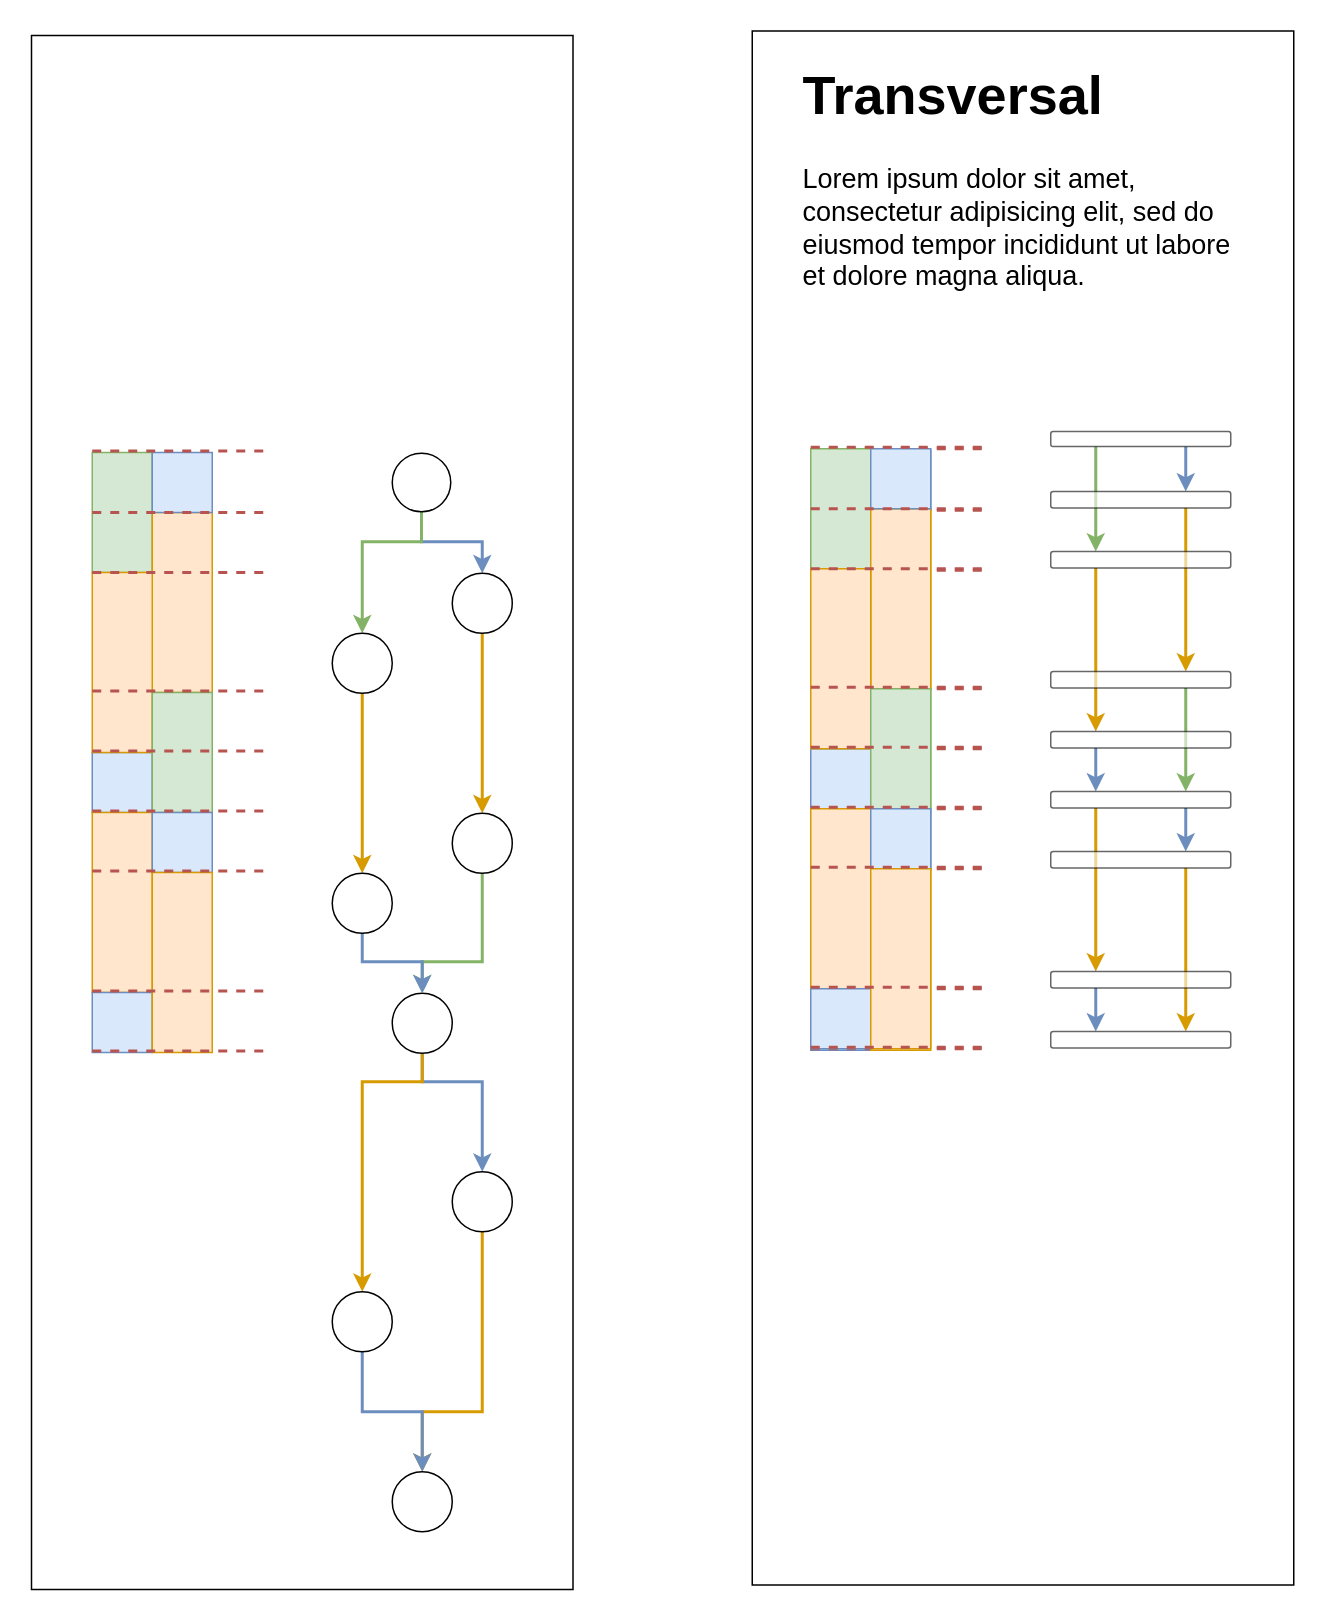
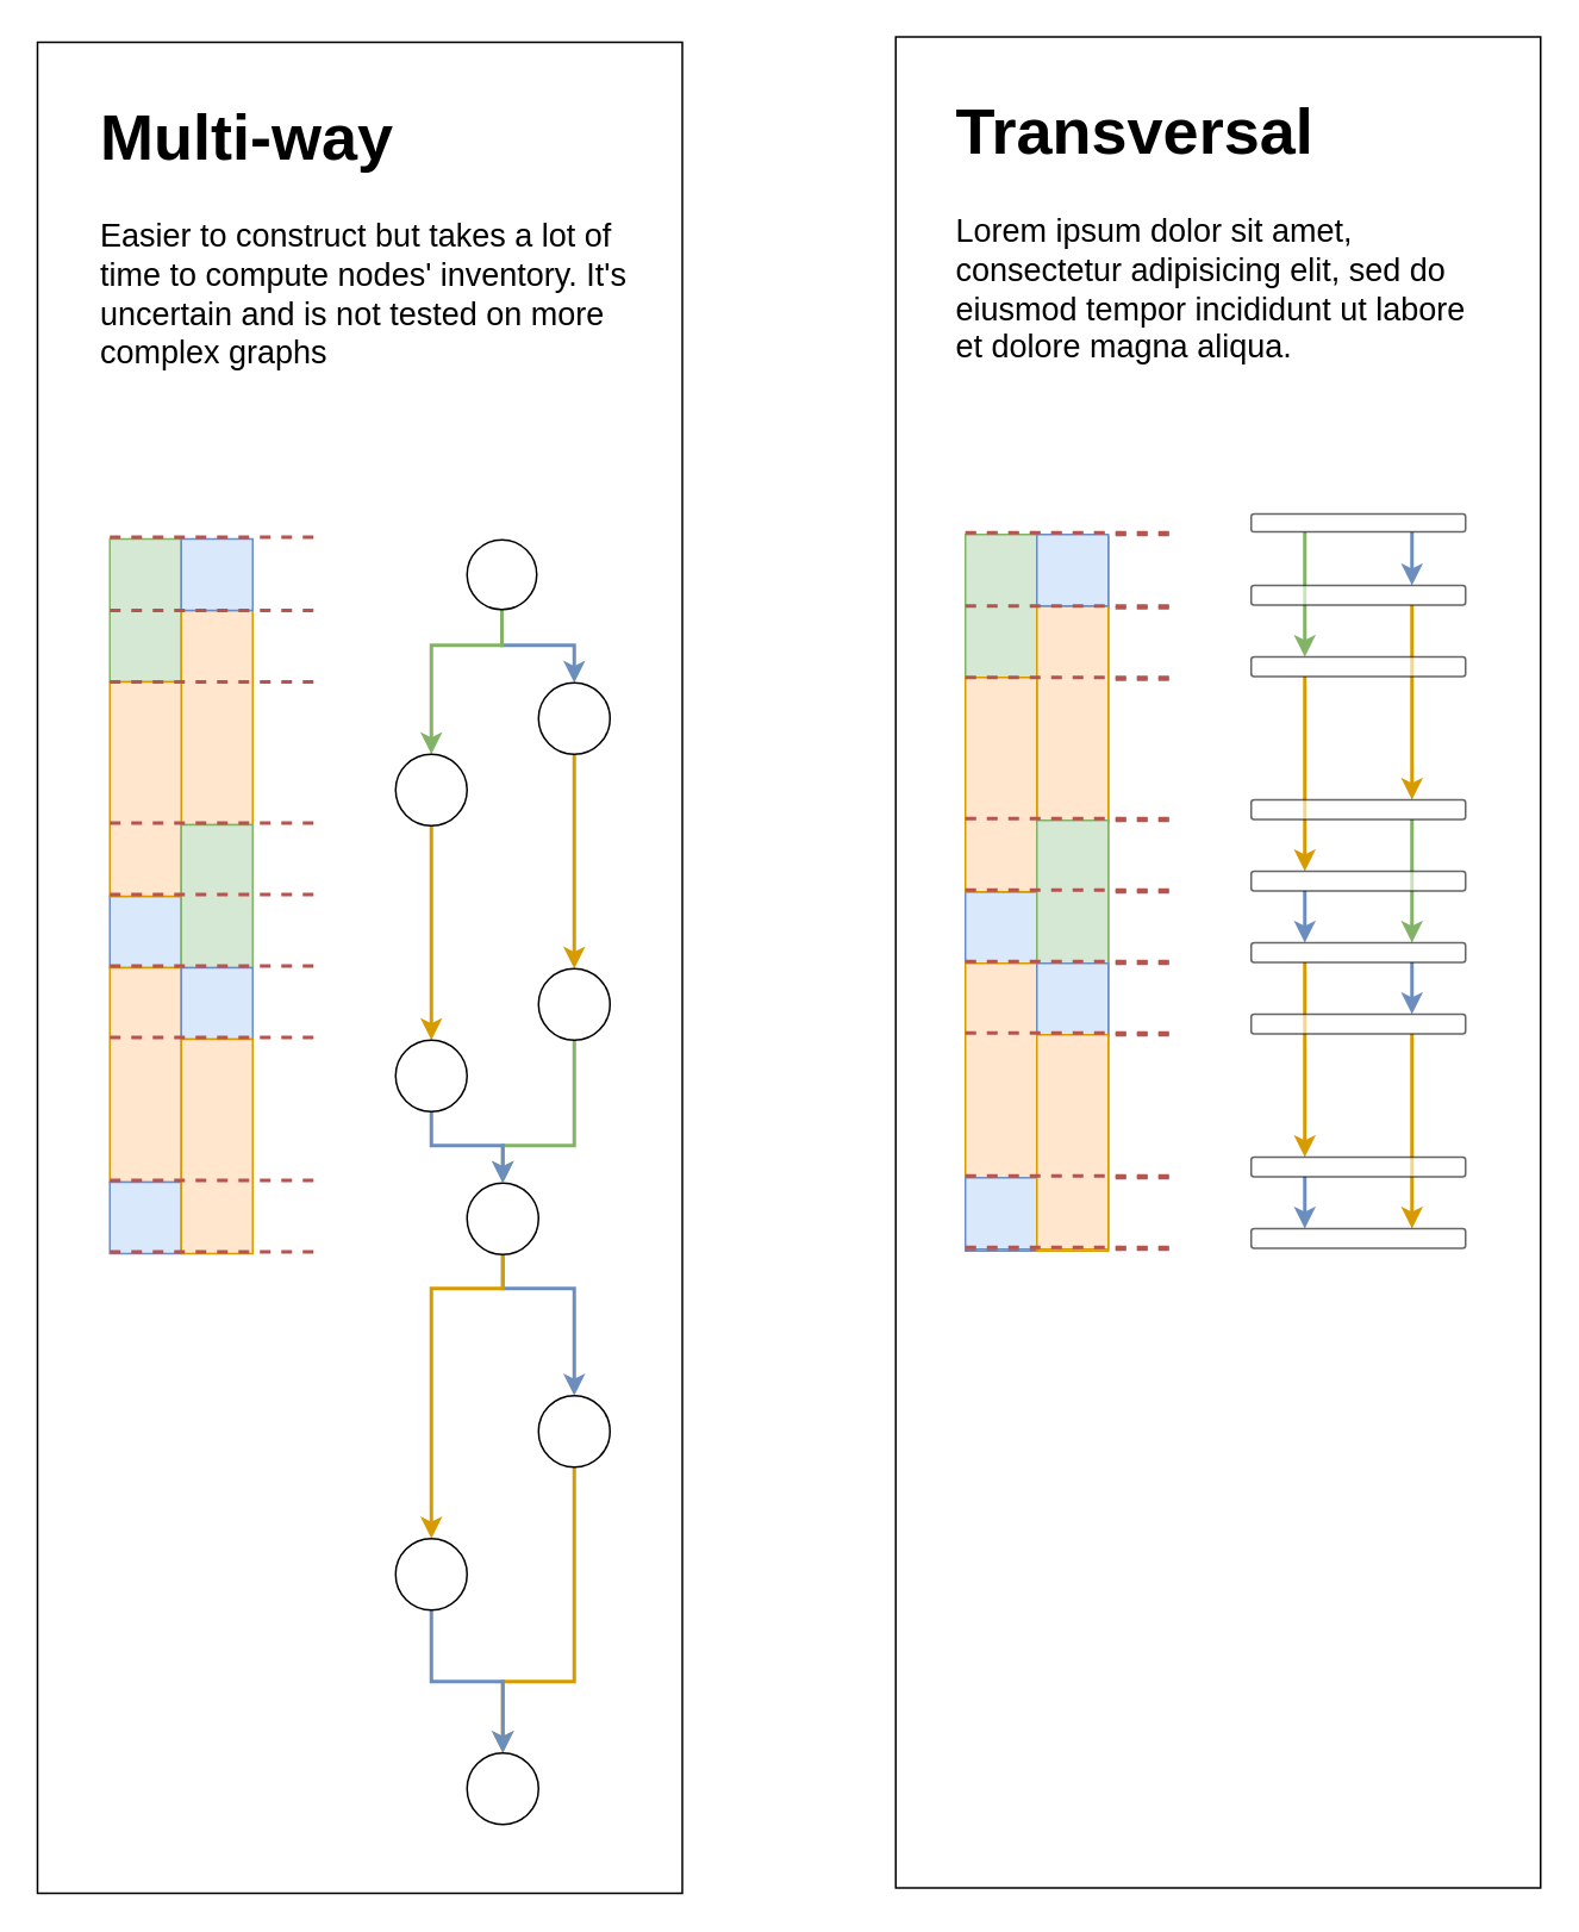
- <mxCell id="53" value="&lt;h1&gt;Transversal&lt;/h1&gt;&lt;p&gt;Lorem ipsum dolor sit amet, consectetur adipisicing elit, sed do eiusmod tempor incididunt ut labore et dolore magna aliqua.&lt;/p&gt;" style="text;html=1;strokeColor=none;fillColor=none;spacing=5;spacingTop=-20;whiteSpace=wrap;overflow=hidden;rounded=0;fontSize=18;align=left;" vertex="1" parent="1"><mxGeometry x="530" y="28" width="310" height="219" as="geometry" /></mxCell>
+ <mxCell id="53" value="&lt;h1&gt;Transversal&lt;/h1&gt;&lt;p&gt;Lorem ipsum dolor sit amet, consectetur adipisicing elit, sed do eiusmod tempor incididunt ut labore et dolore magna aliqua.&lt;/p&gt;" style="text;html=1;strokeColor=none;fillColor=none;spacing=5;spacingTop=-20;whiteSpace=wrap;overflow=hidden;rounded=0;fontSize=18;align=left;" vertex="1" parent="1"><mxGeometry x="530" y="38" width="310" height="219" as="geometry" /></mxCell>
+ <mxCell id="51" value="&lt;h1&gt;Multi-way&lt;br&gt;&lt;/h1&gt;&lt;div&gt;Easier to construct but takes a lot of time to compute nodes' inventory. It's uncertain and is not tested on more complex graphs&lt;/div&gt;" style="text;html=1;strokeColor=none;fillColor=none;spacing=5;spacingTop=-20;whiteSpace=wrap;overflow=hidden;rounded=0;fontSize=18;align=left;" vertex="1" parent="1"><mxGeometry x="51" y="41" width="310" height="220" as="geometry" /></mxCell>
